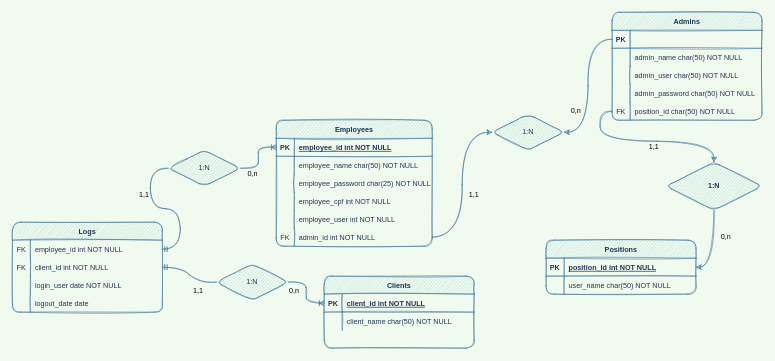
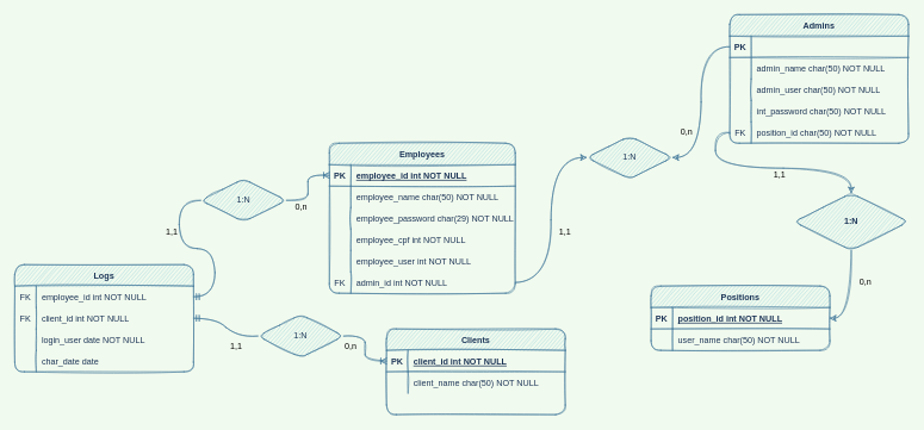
- <mxCell id="14" value="admin_password char(50) NOT NULL" style="shape=partialRectangle;overflow=hidden;connectable=0;fillColor=none;top=0;left=0;bottom=0;right=0;align=left;spacingLeft=6;rounded=1;sketch=1;strokeColor=#457B9D;fontColor=#1D3557;" parent="12" vertex="1"><mxGeometry x="30" width="220" height="30" as="geometry"><mxRectangle width="220" height="30" as="alternateBounds" /></mxGeometry></mxCell>
+ <mxCell id="14" value="int_password char(50) NOT NULL" style="shape=partialRectangle;overflow=hidden;connectable=0;fillColor=none;top=0;left=0;bottom=0;right=0;align=left;spacingLeft=6;rounded=1;sketch=1;strokeColor=#457B9D;fontColor=#1D3557;" parent="12" vertex="1"><mxGeometry x="30" width="220" height="30" as="geometry"><mxRectangle width="220" height="30" as="alternateBounds" /></mxGeometry></mxCell>
- <mxCell id="40" value="employee_password char(25) NOT NULL" style="shape=partialRectangle;overflow=hidden;connectable=0;fillColor=none;top=0;left=0;bottom=0;right=0;align=left;spacingLeft=6;rounded=1;sketch=1;strokeColor=#457B9D;fontColor=#1D3557;" parent="38" vertex="1"><mxGeometry x="30" width="230" height="30" as="geometry"><mxRectangle width="230" height="30" as="alternateBounds" /></mxGeometry></mxCell>
+ <mxCell id="40" value="employee_password char(29) NOT NULL" style="shape=partialRectangle;overflow=hidden;connectable=0;fillColor=none;top=0;left=0;bottom=0;right=0;align=left;spacingLeft=6;rounded=1;sketch=1;strokeColor=#457B9D;fontColor=#1D3557;" parent="38" vertex="1"><mxGeometry x="30" width="230" height="30" as="geometry"><mxRectangle width="230" height="30" as="alternateBounds" /></mxGeometry></mxCell>
- <mxCell id="30" value="logout_date date " style="shape=partialRectangle;overflow=hidden;connectable=0;fillColor=none;top=0;left=0;bottom=0;right=0;align=left;spacingLeft=6;strokeColor=none;rounded=1;sketch=1;fontColor=#1D3557;" parent="28" vertex="1"><mxGeometry x="30" width="220" height="30" as="geometry"><mxRectangle width="220" height="30" as="alternateBounds" /></mxGeometry></mxCell>
+ <mxCell id="30" value="char_date date " style="shape=partialRectangle;overflow=hidden;connectable=0;fillColor=none;top=0;left=0;bottom=0;right=0;align=left;spacingLeft=6;strokeColor=none;rounded=1;sketch=1;fontColor=#1D3557;" parent="28" vertex="1"><mxGeometry x="30" width="220" height="30" as="geometry"><mxRectangle width="220" height="30" as="alternateBounds" /></mxGeometry></mxCell>
